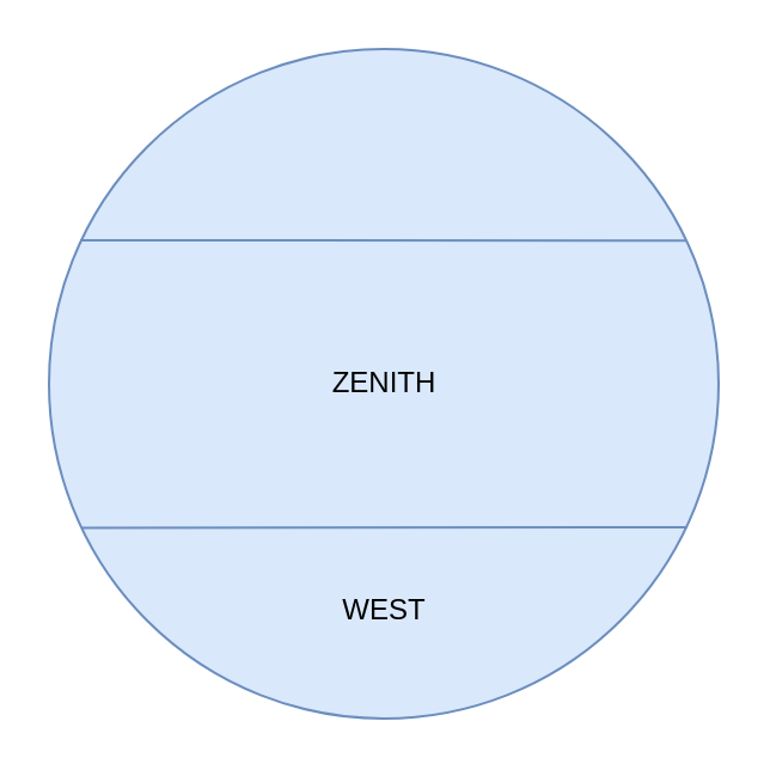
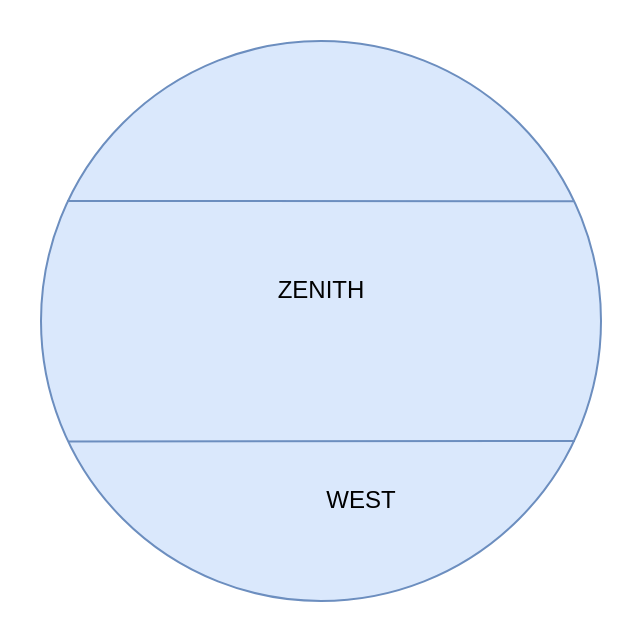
- <mxCell id="6" value="ZENITH" style="text;html=1;align=center;verticalAlign=middle;resizable=0;points=[];autosize=1;strokeColor=none;fillColor=none;" vertex="1" parent="1"><mxGeometry x="125" y="145" width="70" height="30" as="geometry" /></mxCell>
+ <mxCell id="6" value="ZENITH" style="text;html=1;align=center;verticalAlign=middle;resizable=0;points=[];autosize=1;strokeColor=none;fillColor=none;" vertex="1" parent="1"><mxGeometry x="125" y="130" width="70" height="30" as="geometry" /></mxCell>
- <mxCell id="5" value="WEST" style="text;html=1;align=center;verticalAlign=middle;resizable=0;points=[];autosize=1;strokeColor=none;fillColor=none;" vertex="1" parent="1"><mxGeometry x="130" y="240" width="60" height="30" as="geometry" /></mxCell>
+ <mxCell id="5" value="WEST" style="text;html=1;align=center;verticalAlign=middle;resizable=0;points=[];autosize=1;strokeColor=none;fillColor=none;" vertex="1" parent="1"><mxGeometry x="150" y="235" width="60" height="30" as="geometry" /></mxCell>
